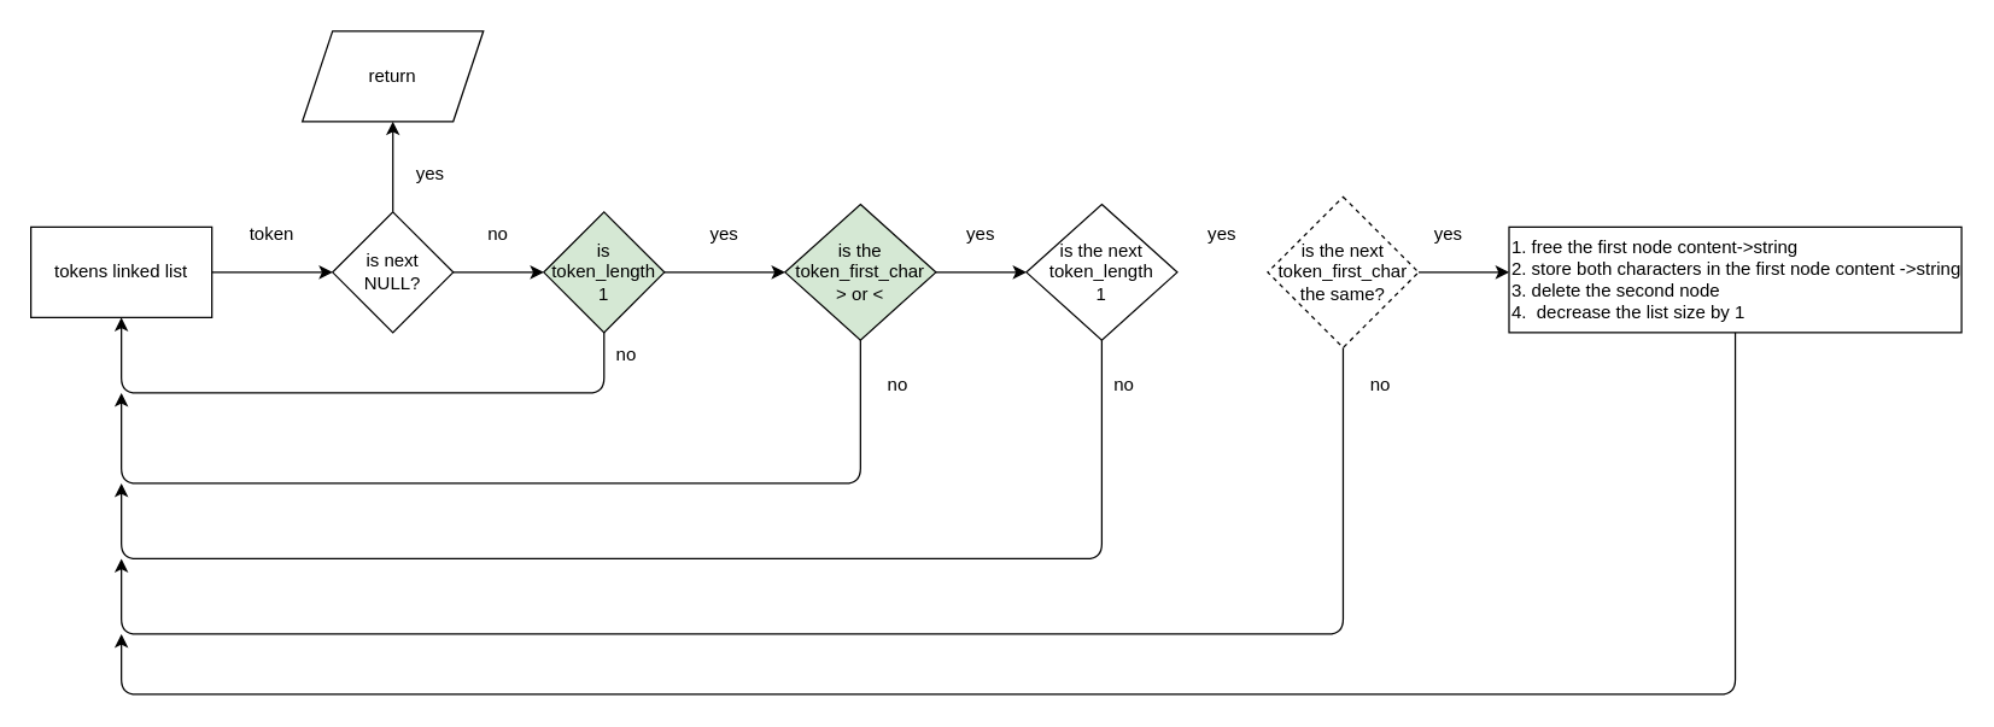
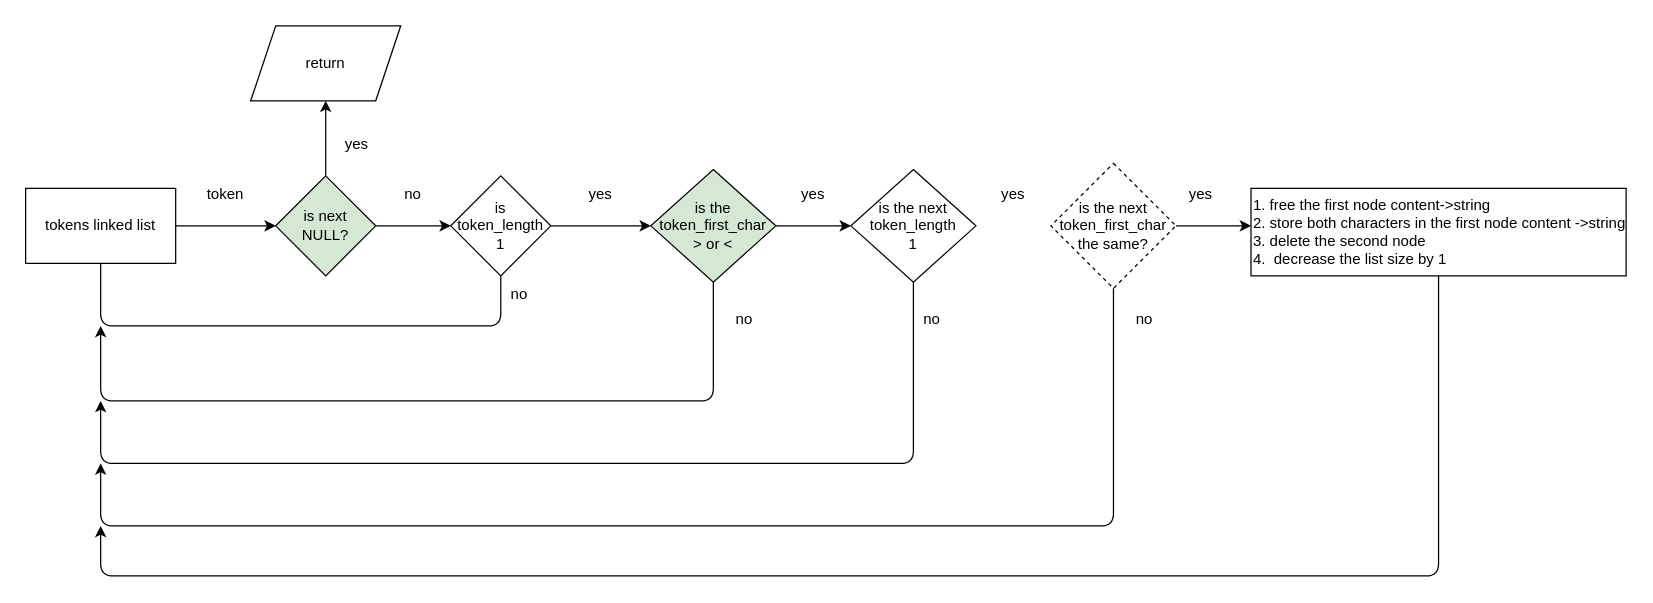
- <mxCell id="12" value="is next&lt;br&gt;NULL?" style="rhombus;whiteSpace=wrap;html=1;" vertex="1" parent="1"><mxGeometry x="220" y="140" width="80" height="80" as="geometry" /></mxCell>
+ <mxCell id="12" value="is next&lt;br&gt;NULL?" style="rhombus;whiteSpace=wrap;html=1;fillColor=#d5e8d4;" vertex="1" parent="1"><mxGeometry x="220" y="140" width="80" height="80" as="geometry" /></mxCell>
- <mxCell id="25" value="is token_length&lt;br&gt;1" style="rhombus;whiteSpace=wrap;html=1;fillColor=#d5e8d4;" vertex="1" parent="1"><mxGeometry x="360" y="140" width="80" height="80" as="geometry" /></mxCell>
+ <mxCell id="25" value="is token_length&lt;br&gt;1" style="rhombus;whiteSpace=wrap;html=1;" vertex="1" parent="1"><mxGeometry x="360" y="140" width="80" height="80" as="geometry" /></mxCell>
- <mxCell id="24" style="edgeStyle=none;html=1;entryX=0.5;entryY=1;entryDx=0;entryDy=0;exitX=0.5;exitY=1;exitDx=0;exitDy=0;" edge="1" parent="1" source="25" target="9"><mxGeometry relative="1" as="geometry"><mxPoint x="400" y="250" as="targetPoint" /><mxPoint x="400" y="230" as="sourcePoint" /><Array as="points"><mxPoint x="400" y="260" /><mxPoint x="80" y="260" /></Array></mxGeometry></mxCell>
+ <mxCell id="24" style="edgeStyle=none;html=1;entryX=0.5;entryY=1;entryDx=0;entryDy=0;exitX=0.5;exitY=1;exitDx=0;exitDy=0;endArrow=none;" edge="1" parent="1" source="25" target="9"><mxGeometry relative="1" as="geometry"><mxPoint x="400" y="250" as="targetPoint" /><mxPoint x="400" y="230" as="sourcePoint" /><Array as="points"><mxPoint x="400" y="260" /><mxPoint x="80" y="260" /></Array></mxGeometry></mxCell>
